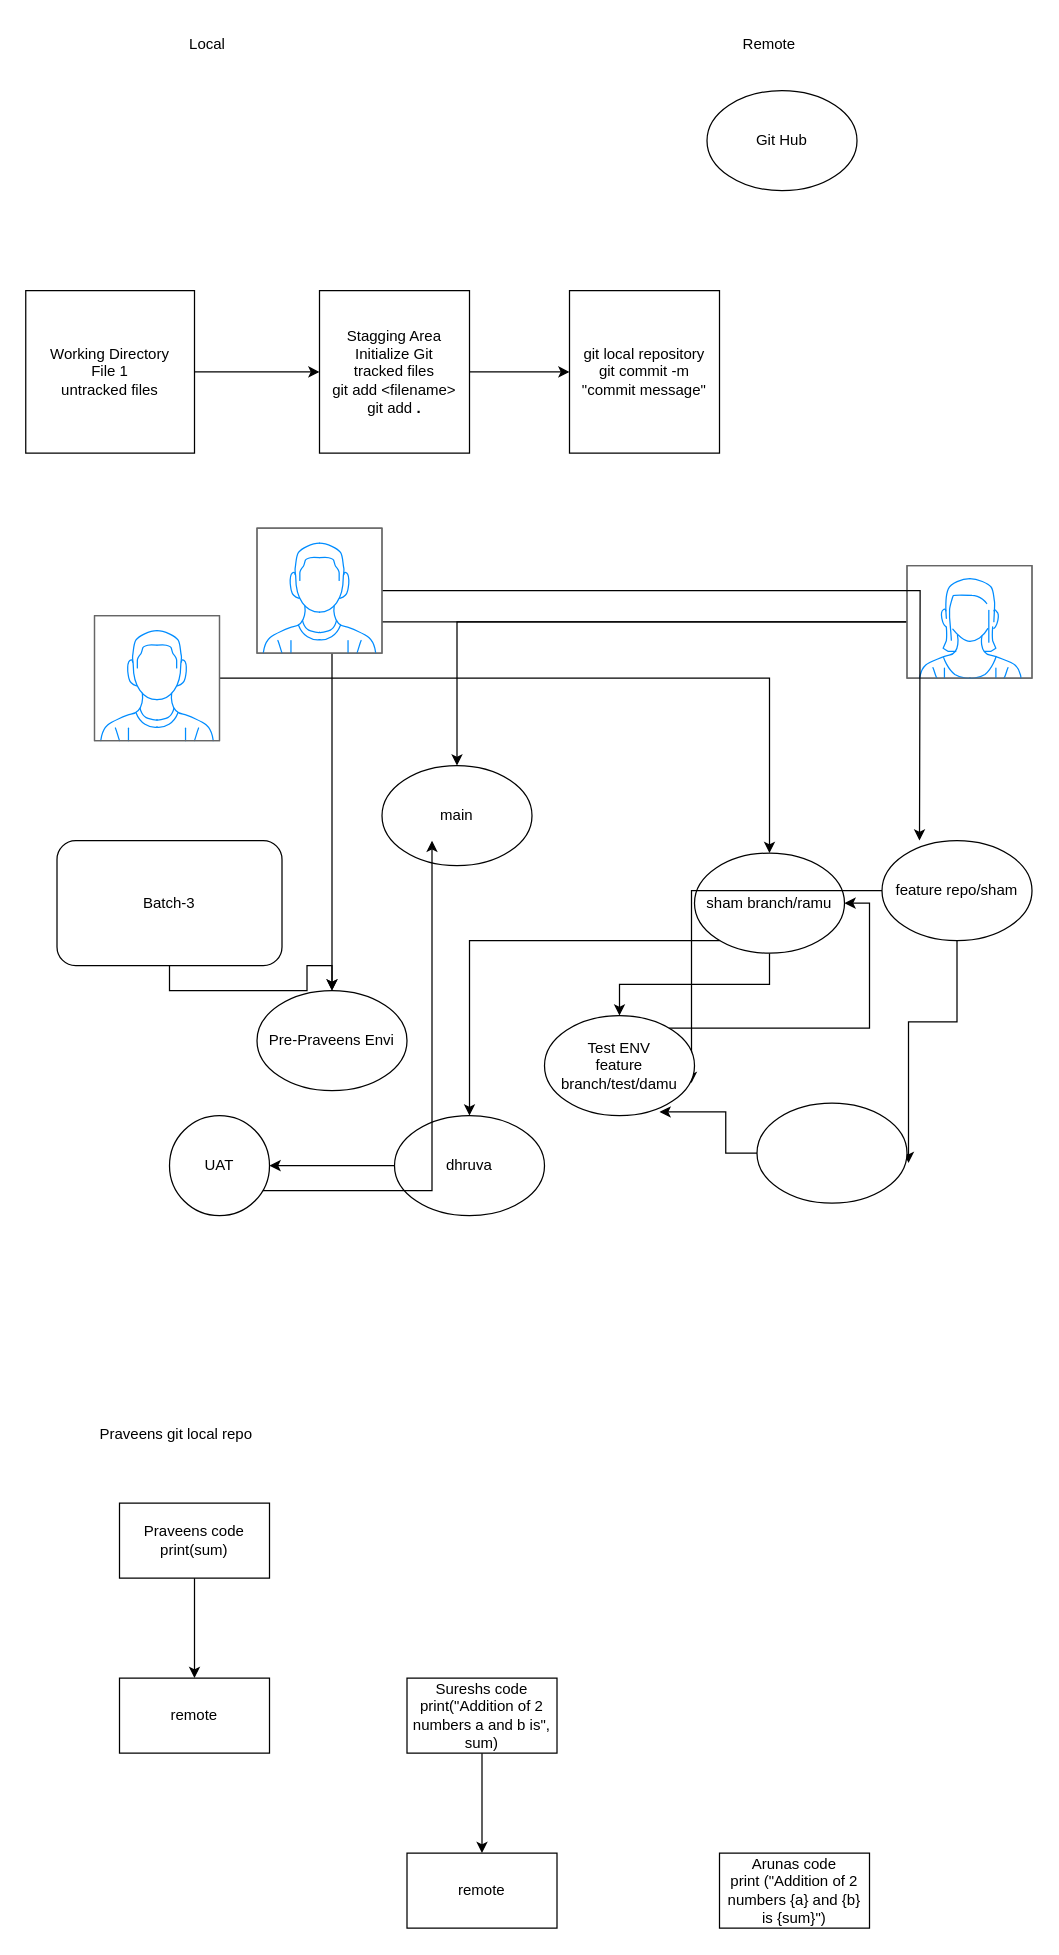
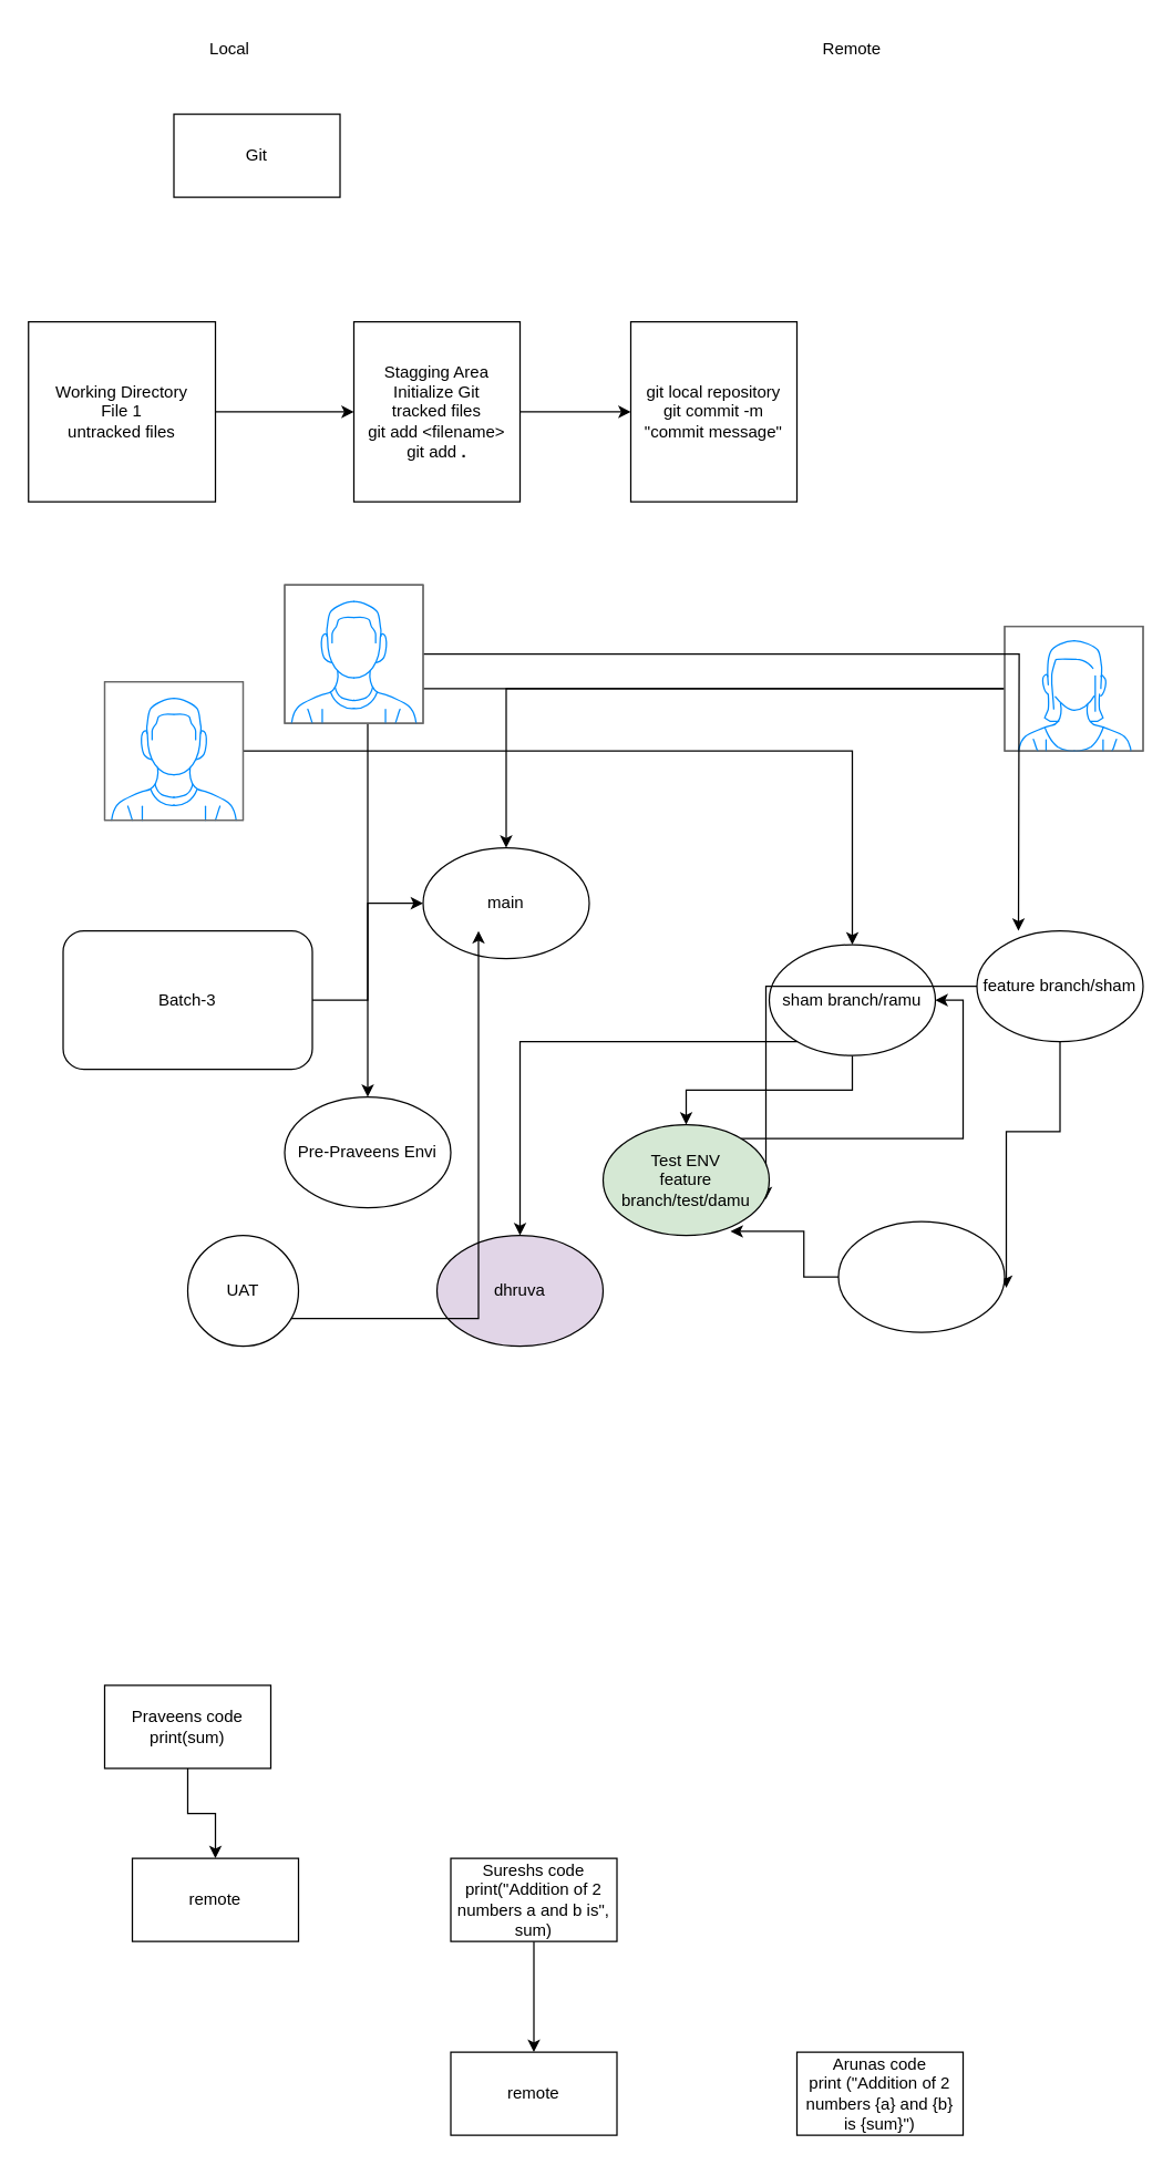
+ <mxCell id="2" value="Git" style="rounded=0;whiteSpace=wrap;html=1;" parent="1" vertex="1"><mxGeometry x="125" y="82" width="120" height="60" as="geometry" /></mxCell>
- <mxCell id="3" value="Git Hub" style="ellipse;whiteSpace=wrap;html=1;" parent="1" vertex="1"><mxGeometry x="565" y="72" width="120" height="80" as="geometry" /></mxCell>
- <mxCell id="26" value="feature repo/sham" style="ellipse;whiteSpace=wrap;html=1;" parent="1" vertex="1"><mxGeometry x="705" y="672" width="120" height="80" as="geometry" /></mxCell>
+ <mxCell id="26" value="feature branch/sham" style="ellipse;whiteSpace=wrap;html=1;" parent="1" vertex="1"><mxGeometry x="705" y="672" width="120" height="80" as="geometry" /></mxCell>
- <mxCell id="11" style="edgeStyle=orthogonalEdgeStyle;rounded=0;orthogonalLoop=1;jettySize=auto;html=1;" parent="1" source="12" target="35" edge="1"><mxGeometry relative="1" as="geometry" /></mxCell>
+ <mxCell id="11" style="edgeStyle=orthogonalEdgeStyle;rounded=0;orthogonalLoop=1;jettySize=auto;html=1;entryX=0;entryY=0.5;entryDx=0;entryDy=0;" parent="1" source="12" target="16" edge="1"><mxGeometry relative="1" as="geometry" /></mxCell>
- <mxCell id="28" value="Test ENV&lt;br&gt;feature branch/test/damu" style="ellipse;whiteSpace=wrap;html=1;" parent="1" vertex="1"><mxGeometry x="435" y="812" width="120" height="80" as="geometry" /></mxCell>
+ <mxCell id="28" value="Test ENV&lt;br&gt;feature branch/test/damu" style="ellipse;whiteSpace=wrap;html=1;fillColor=#d5e8d4;" parent="1" vertex="1"><mxGeometry x="435" y="812" width="120" height="80" as="geometry" /></mxCell>
- <mxCell id="31" value="" style="edgeStyle=orthogonalEdgeStyle;rounded=0;orthogonalLoop=1;jettySize=auto;html=1;" parent="1" source="32" target="34" edge="1"><mxGeometry relative="1" as="geometry" /></mxCell>
- <mxCell id="32" value="dhruva" style="ellipse;whiteSpace=wrap;html=1;" parent="1" vertex="1"><mxGeometry x="315" y="892" width="120" height="80" as="geometry" /></mxCell>
+ <mxCell id="32" value="dhruva" style="ellipse;whiteSpace=wrap;html=1;fillColor=#e1d5e7;" parent="1" vertex="1"><mxGeometry x="315" y="892" width="120" height="80" as="geometry" /></mxCell>
- <mxCell id="43" value="Praveens git local repo" style="text;html=1;align=center;verticalAlign=middle;resizable=0;points=[];autosize=1;strokeColor=none;fillColor=none;" parent="1" vertex="1"><mxGeometry x="65" y="1132" width="150" height="30" as="geometry" /></mxCell>
- <mxCell id="37" value="Praveens code&lt;div&gt;print(sum)&lt;/div&gt;" style="rounded=0;whiteSpace=wrap;html=1;" parent="1" vertex="1"><mxGeometry x="95" y="1202" width="120" height="60" as="geometry" /></mxCell>
+ <mxCell id="37" value="Praveens code&lt;div&gt;print(sum)&lt;/div&gt;" style="rounded=0;whiteSpace=wrap;html=1;" parent="1" vertex="1"><mxGeometry x="75" y="1217" width="120" height="60" as="geometry" /></mxCell>
